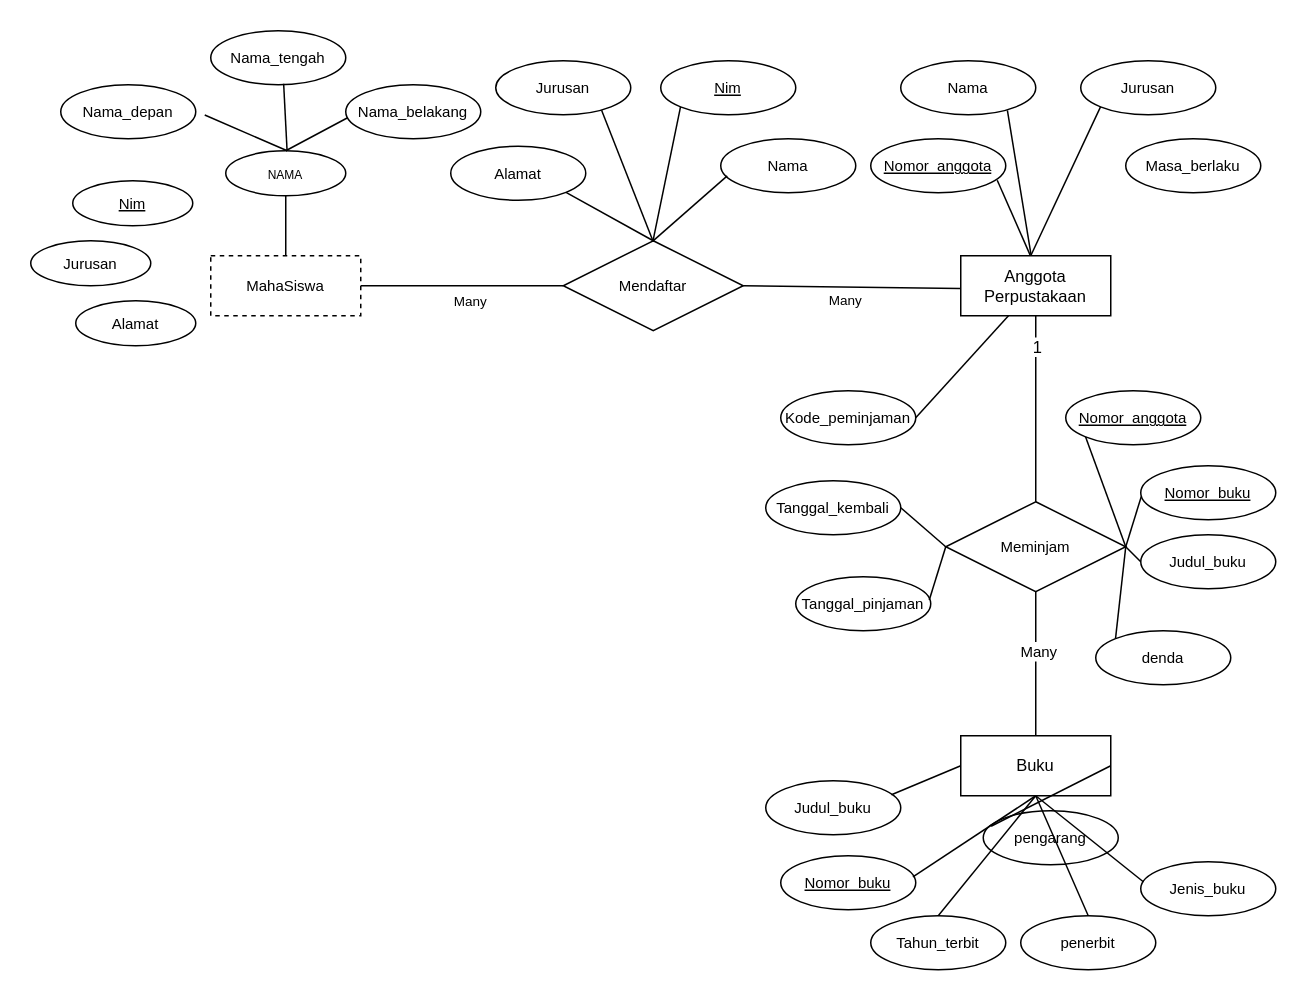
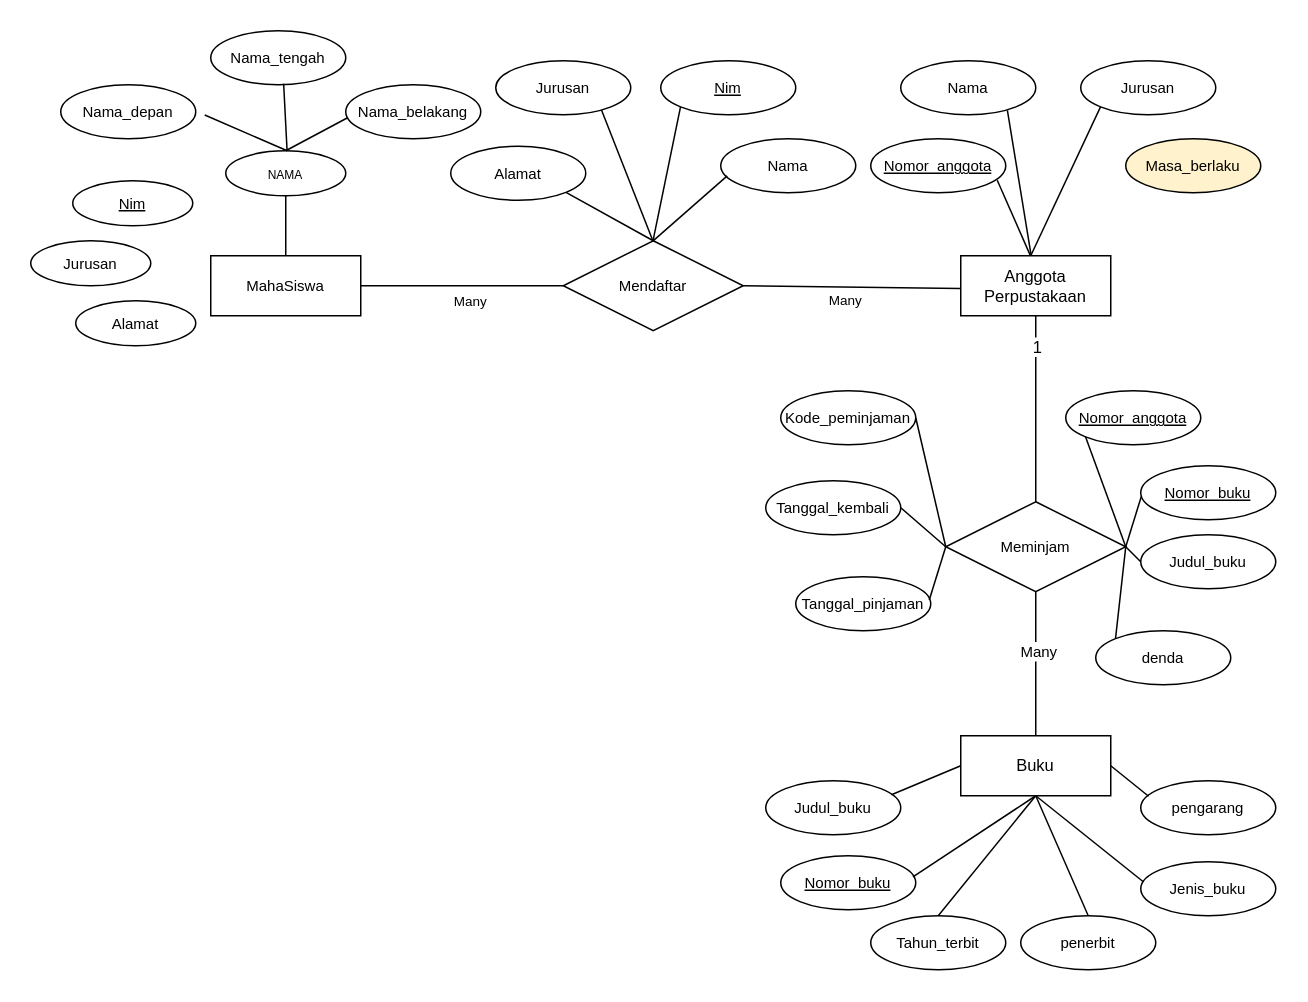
- <mxCell id="31" value="&lt;span style=&quot;font-size: 10px;&quot;&gt;Masa_berlaku&lt;/span&gt;" style="ellipse;whiteSpace=wrap;html=1;align=center;" vertex="1" parent="1"><mxGeometry x="750" y="92" width="90" height="36" as="geometry" /></mxCell>
+ <mxCell id="31" value="&lt;span style=&quot;font-size: 10px;&quot;&gt;Masa_berlaku&lt;/span&gt;" style="ellipse;whiteSpace=wrap;html=1;align=center;fillColor=#fff2cc;" vertex="1" parent="1"><mxGeometry x="750" y="92" width="90" height="36" as="geometry" /></mxCell>
- <mxCell id="2" value="&lt;font style=&quot;font-size: 10px;&quot;&gt;MahaSiswa&lt;/font&gt;" style="whiteSpace=wrap;html=1;align=center;dashed=1;" vertex="1" parent="1"><mxGeometry x="140" y="170" width="100" height="40" as="geometry" /></mxCell>
+ <mxCell id="2" value="&lt;font style=&quot;font-size: 10px;&quot;&gt;MahaSiswa&lt;/font&gt;" style="whiteSpace=wrap;html=1;align=center;" vertex="1" parent="1"><mxGeometry x="140" y="170" width="100" height="40" as="geometry" /></mxCell>
- <mxCell id="45" value="" style="endArrow=none;html=1;rounded=0;exitX=1;exitY=0.5;exitDx=0;exitDy=0;" edge="1" parent="1" source="41" target="4"><mxGeometry relative="1" as="geometry"><mxPoint x="730" y="330" as="sourcePoint" /><mxPoint x="890" y="330" as="targetPoint" /></mxGeometry></mxCell>
+ <mxCell id="45" value="" style="endArrow=none;html=1;rounded=0;exitX=1;exitY=0.5;exitDx=0;exitDy=0;entryX=0;entryY=0.5;entryDx=0;entryDy=0;" edge="1" parent="1" source="41" target="35"><mxGeometry relative="1" as="geometry"><mxPoint x="730" y="330" as="sourcePoint" /><mxPoint x="890" y="330" as="targetPoint" /></mxGeometry></mxCell>
- <mxCell id="53" value="&lt;span style=&quot;font-size: 10px;&quot;&gt;pengarang&lt;/span&gt;" style="ellipse;whiteSpace=wrap;html=1;align=center;" vertex="1" parent="1"><mxGeometry x="655" y="540" width="90" height="36" as="geometry" /></mxCell>
+ <mxCell id="53" value="&lt;span style=&quot;font-size: 10px;&quot;&gt;pengarang&lt;/span&gt;" style="ellipse;whiteSpace=wrap;html=1;align=center;" vertex="1" parent="1"><mxGeometry x="760" y="520" width="90" height="36" as="geometry" /></mxCell>
